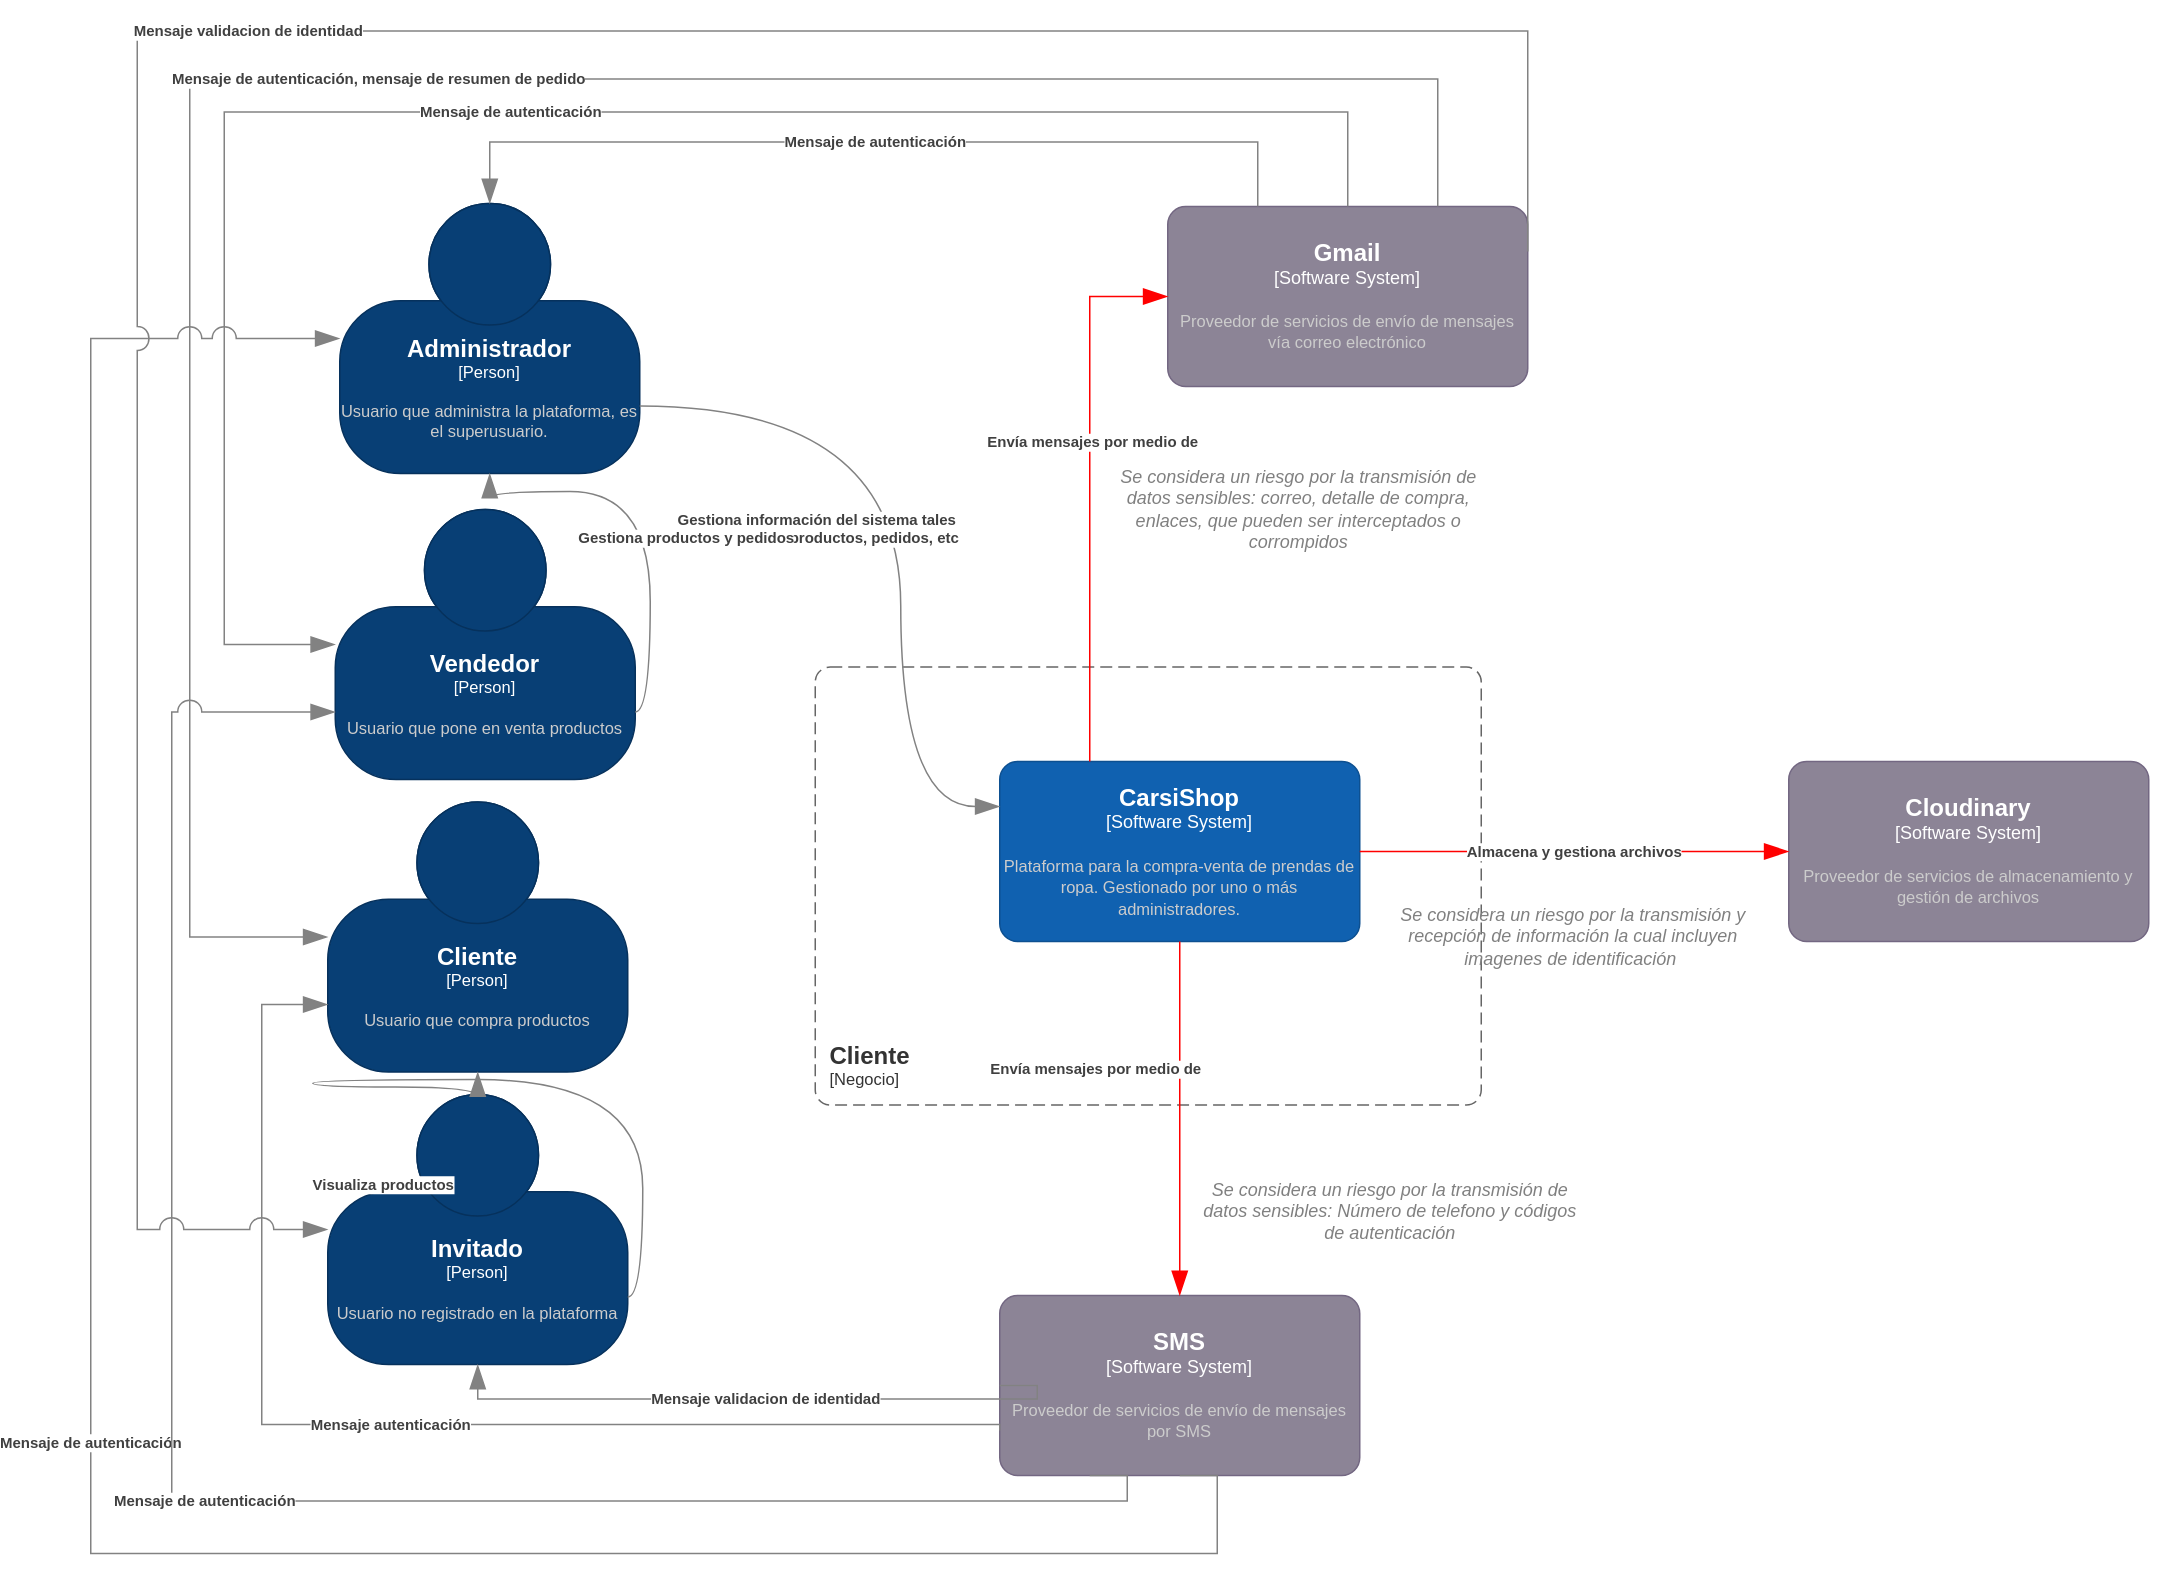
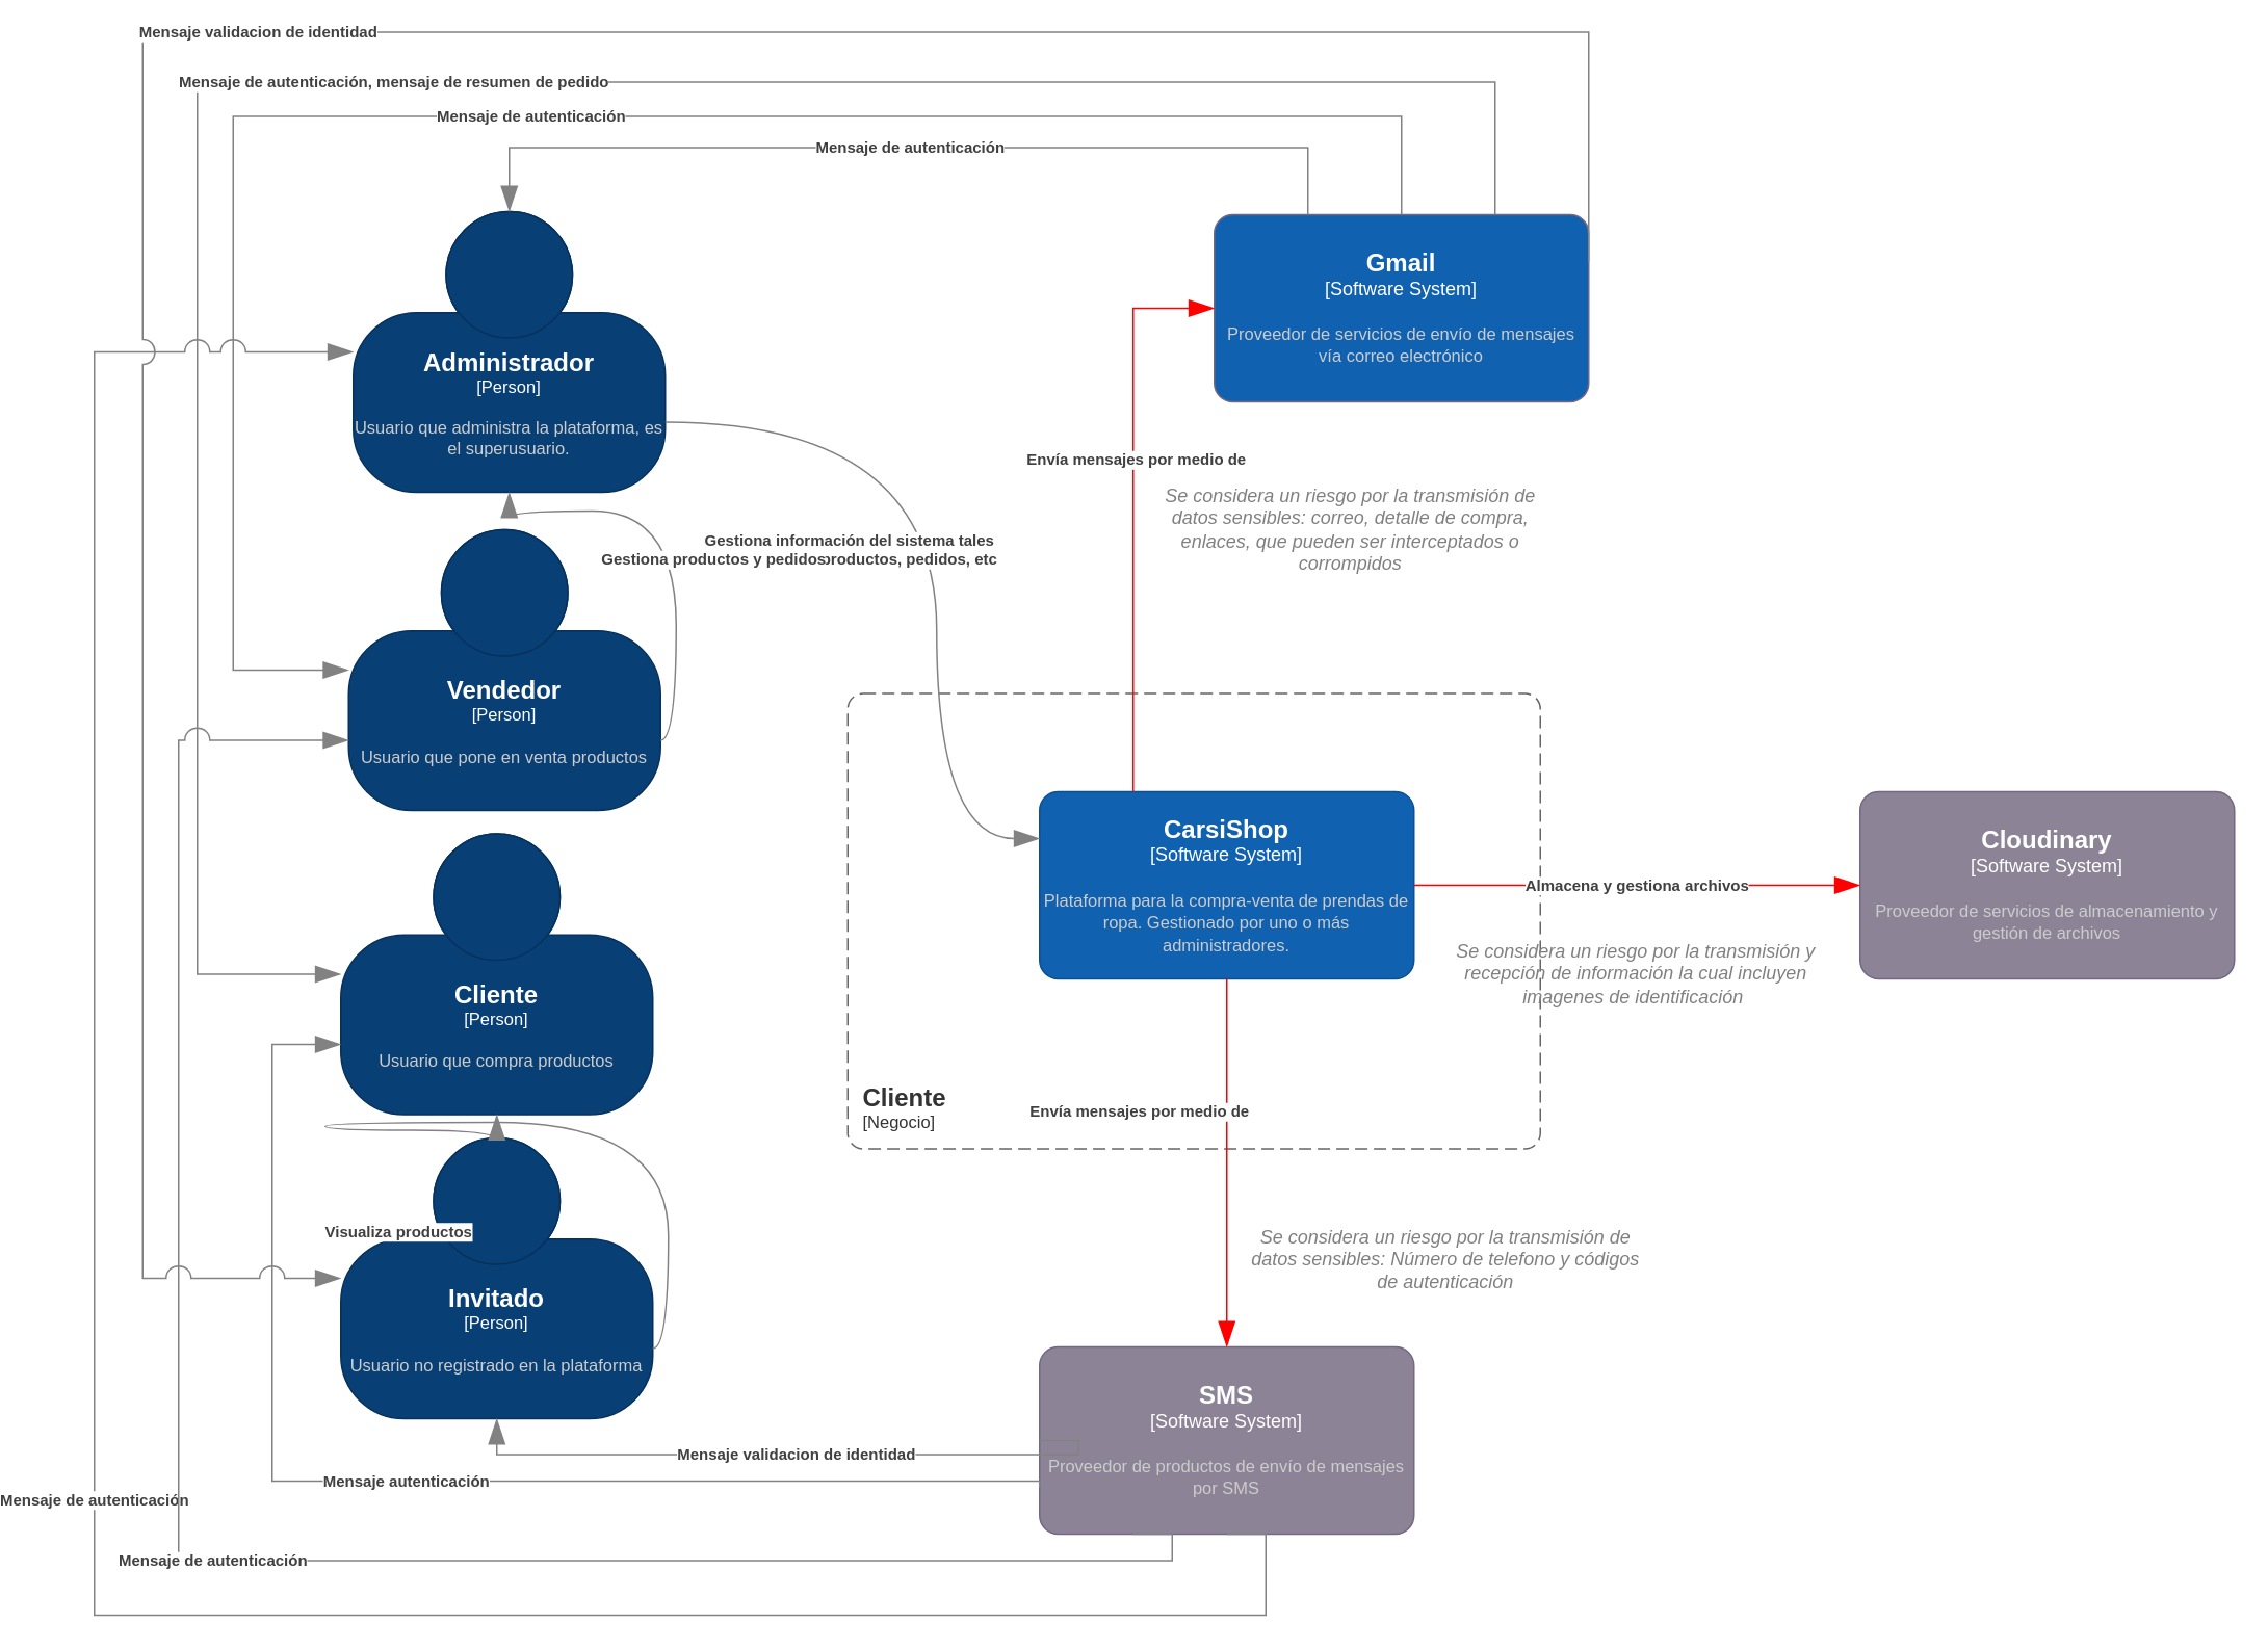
- <mxCell id="8" value="&lt;font style=&quot;font-size: 16px&quot;&gt;&lt;b&gt;Gmail&lt;/b&gt;&lt;/font&gt;&lt;div&gt;[Software System]&lt;/div&gt;&lt;br&gt;&lt;div&gt;&lt;font style=&quot;font-size: 11px&quot;&gt;&lt;font color=&quot;#cccccc&quot;&gt;Proveedor de servicios de envío de mensajes vía correo electrónico&lt;/font&gt;&lt;/div&gt;" style="rounded=1;whiteSpace=wrap;html=1;labelBackgroundColor=none;fillColor=#8C8496;fontColor=#ffffff;align=center;arcSize=10;strokeColor=#736782;metaEdit=1;resizable=0;points=[[0.25,0,0],[0.5,0,0],[0.75,0,0],[1,0.25,0],[1,0.5,0],[1,0.75,0],[0.75,1,0],[0.5,1,0],[0.25,1,0],[0,0.75,0],[0,0.5,0],[0,0.25,0]];" vertex="1" parent="1"><mxGeometry x="738" y="137" width="240" height="120" as="geometry" /></mxCell>
+ <mxCell id="8" value="&lt;font style=&quot;font-size: 16px&quot;&gt;&lt;b&gt;Gmail&lt;/b&gt;&lt;/font&gt;&lt;div&gt;[Software System]&lt;/div&gt;&lt;br&gt;&lt;div&gt;&lt;font style=&quot;font-size: 11px&quot;&gt;&lt;font color=&quot;#cccccc&quot;&gt;Proveedor de servicios de envío de mensajes vía correo electrónico&lt;/font&gt;&lt;/div&gt;" style="rounded=1;whiteSpace=wrap;html=1;labelBackgroundColor=none;fillColor=#1061b0;fontColor=#ffffff;align=center;arcSize=10;strokeColor=#736782;metaEdit=1;resizable=0;points=[[0.25,0,0],[0.5,0,0],[0.75,0,0],[1,0.25,0],[1,0.5,0],[1,0.75,0],[0.75,1,0],[0.5,1,0],[0.25,1,0],[0,0.75,0],[0,0.5,0],[0,0.25,0]];" vertex="1" parent="1"><mxGeometry x="738" y="137" width="240" height="120" as="geometry" /></mxCell>
- <mxCell id="10" value="&lt;font style=&quot;font-size: 16px&quot;&gt;&lt;b&gt;SMS &lt;/b&gt;&lt;/font&gt;&lt;div&gt;[Software System]&lt;/div&gt;&lt;br&gt;&lt;div&gt;&lt;font style=&quot;font-size: 11px&quot;&gt;&lt;font color=&quot;#cccccc&quot;&gt;Proveedor de servicios de envío de mensajes por SMS&lt;/font&gt;&lt;/div&gt;" style="rounded=1;whiteSpace=wrap;html=1;labelBackgroundColor=none;fillColor=#8C8496;fontColor=#ffffff;align=center;arcSize=10;strokeColor=#736782;metaEdit=1;resizable=0;points=[[0.25,0,0],[0.5,0,0],[0.75,0,0],[1,0.25,0],[1,0.5,0],[1,0.75,0],[0.75,1,0],[0.5,1,0],[0.25,1,0],[0,0.75,0],[0,0.5,0],[0,0.25,0]];" vertex="1" parent="1"><mxGeometry x="626" y="863" width="240" height="120" as="geometry" /></mxCell>
+ <mxCell id="10" value="&lt;font style=&quot;font-size: 16px&quot;&gt;&lt;b&gt;SMS &lt;/b&gt;&lt;/font&gt;&lt;div&gt;[Software System]&lt;/div&gt;&lt;br&gt;&lt;div&gt;&lt;font style=&quot;font-size: 11px&quot;&gt;&lt;font color=&quot;#cccccc&quot;&gt;Proveedor de productos de envío de mensajes por SMS&lt;/font&gt;&lt;/div&gt;" style="rounded=1;whiteSpace=wrap;html=1;labelBackgroundColor=none;fillColor=#8C8496;fontColor=#ffffff;align=center;arcSize=10;strokeColor=#736782;metaEdit=1;resizable=0;points=[[0.25,0,0],[0.5,0,0],[0.75,0,0],[1,0.25,0],[1,0.5,0],[1,0.75,0],[0.75,1,0],[0.5,1,0],[0.25,1,0],[0,0.75,0],[0,0.5,0],[0,0.25,0]];" vertex="1" parent="1"><mxGeometry x="626" y="863" width="240" height="120" as="geometry" /></mxCell>
